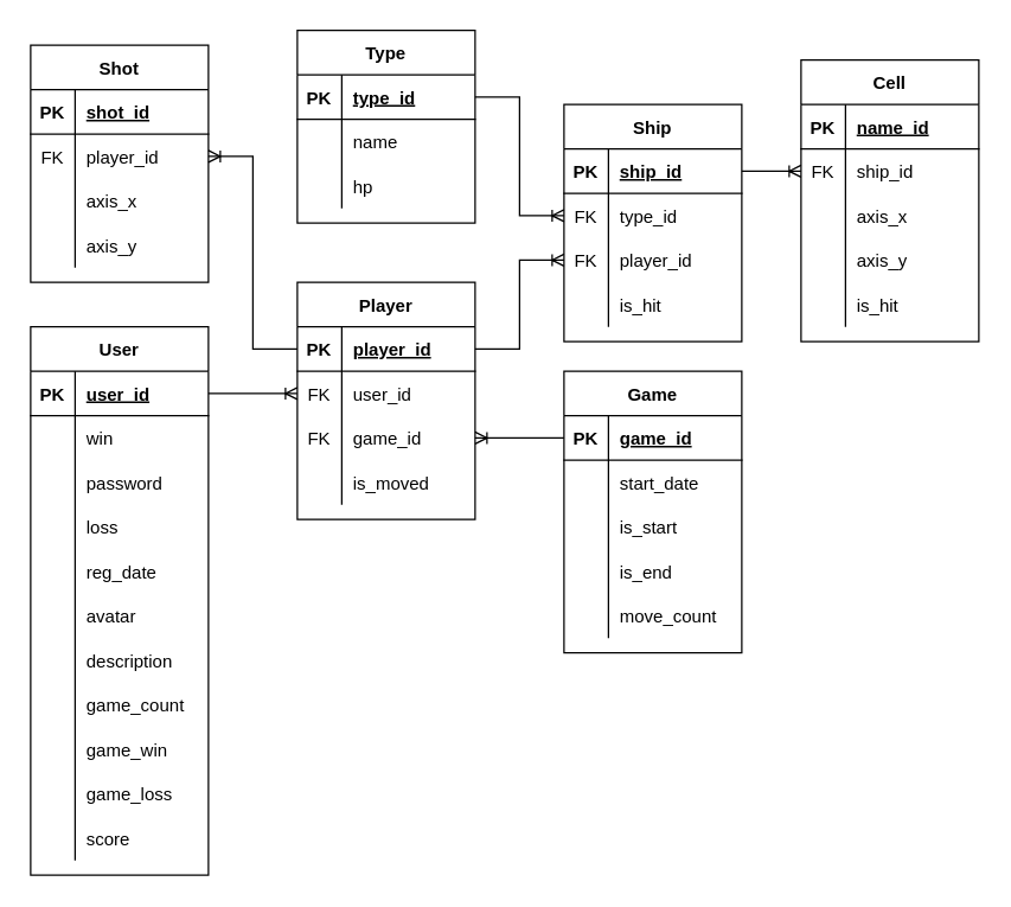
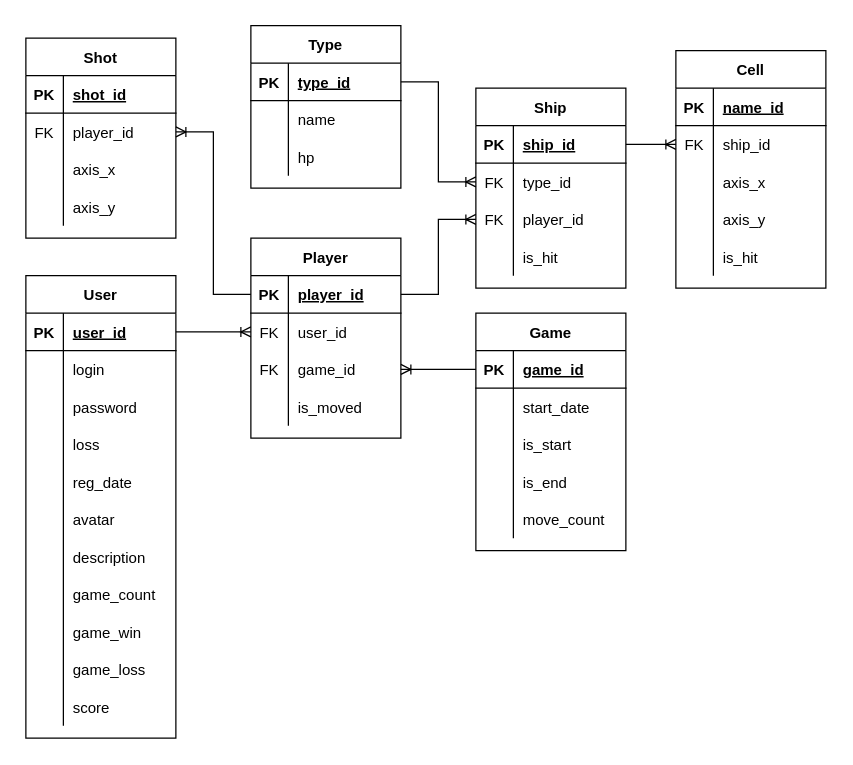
- <mxCell id="8" value="win" style="shape=partialRectangle;connectable=0;fillColor=none;top=0;left=0;bottom=0;right=0;align=left;spacingLeft=6;overflow=hidden;" parent="6" vertex="1"><mxGeometry x="30" width="90" height="30" as="geometry"><mxRectangle width="90" height="30" as="alternateBounds" /></mxGeometry></mxCell>
+ <mxCell id="8" value="login" style="shape=partialRectangle;connectable=0;fillColor=none;top=0;left=0;bottom=0;right=0;align=left;spacingLeft=6;overflow=hidden;" parent="6" vertex="1"><mxGeometry x="30" width="90" height="30" as="geometry"><mxRectangle width="90" height="30" as="alternateBounds" /></mxGeometry></mxCell>
